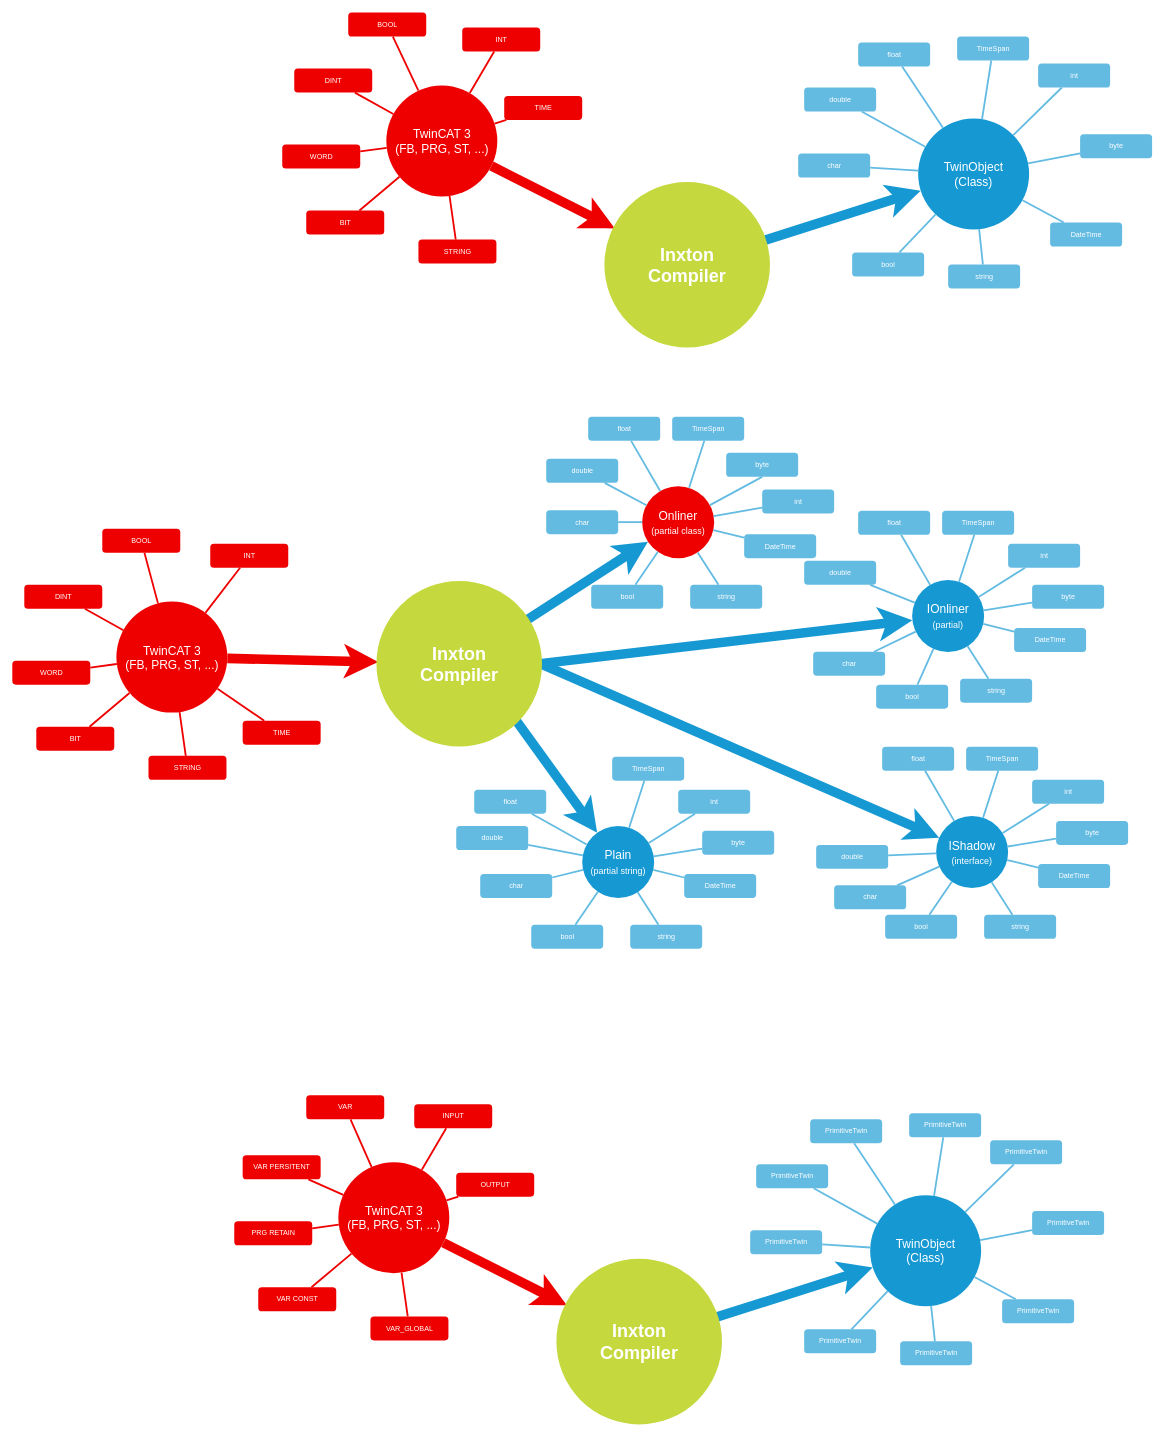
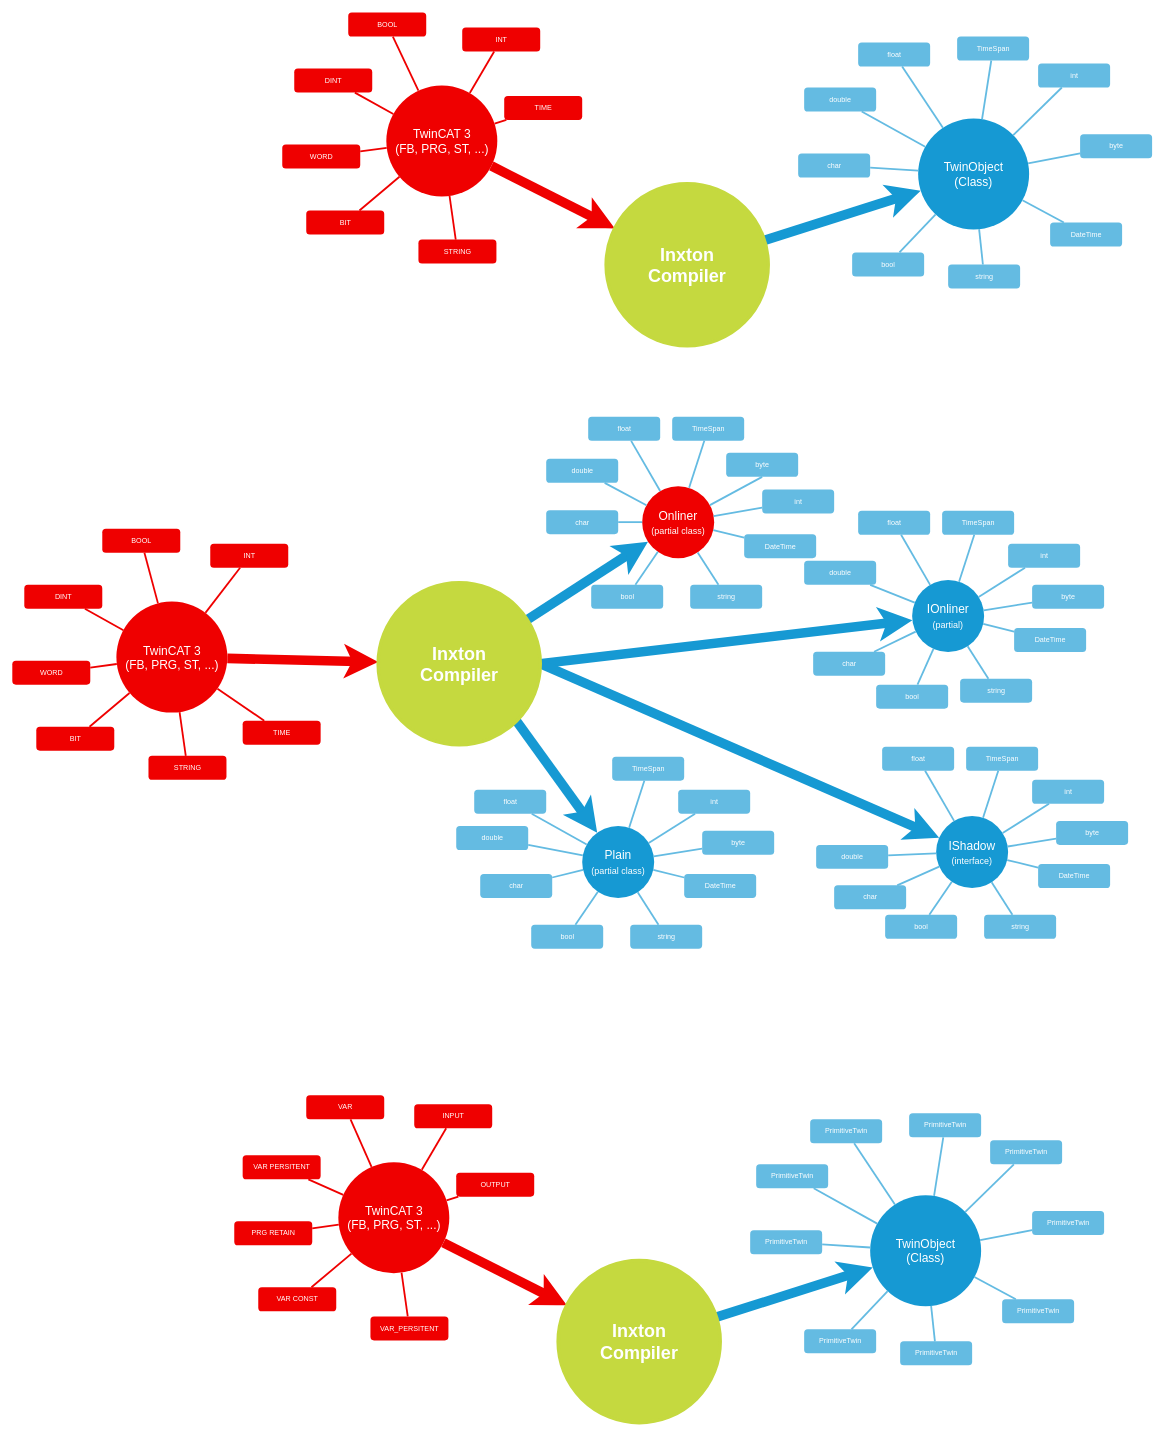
- <mxCell id="79" value="Plain&lt;br&gt;&lt;font style=&quot;font-size: 15px&quot;&gt;(partial string)&lt;/font&gt;" style="ellipse;whiteSpace=wrap;html=1;shadow=0;fontFamily=Helvetica;fontSize=20;fontColor=#FFFFFF;align=center;strokeWidth=3;fillColor=#1699D3;strokeColor=none;" vertex="1" parent="1"><mxGeometry x="970" y="1376" width="120" height="120" as="geometry" /></mxCell>
+ <mxCell id="79" value="Plain&lt;br&gt;&lt;font style=&quot;font-size: 15px&quot;&gt;(partial class)&lt;/font&gt;" style="ellipse;whiteSpace=wrap;html=1;shadow=0;fontFamily=Helvetica;fontSize=20;fontColor=#FFFFFF;align=center;strokeWidth=3;fillColor=#1699D3;strokeColor=none;" vertex="1" parent="1"><mxGeometry x="970" y="1376" width="120" height="120" as="geometry" /></mxCell>
- <mxCell id="146" value="VAR_GLOBAL" style="rounded=1;fillColor=#EF0000;strokeColor=none;strokeWidth=3;shadow=0;html=1;fontColor=#FFFFFF;" vertex="1" parent="1"><mxGeometry x="617" y="2193.5" width="130" height="40" as="geometry" /></mxCell>
+ <mxCell id="146" value="VAR_PERSITENT" style="rounded=1;fillColor=#EF0000;strokeColor=none;strokeWidth=3;shadow=0;html=1;fontColor=#FFFFFF;" vertex="1" parent="1"><mxGeometry x="617" y="2193.5" width="130" height="40" as="geometry" /></mxCell>
